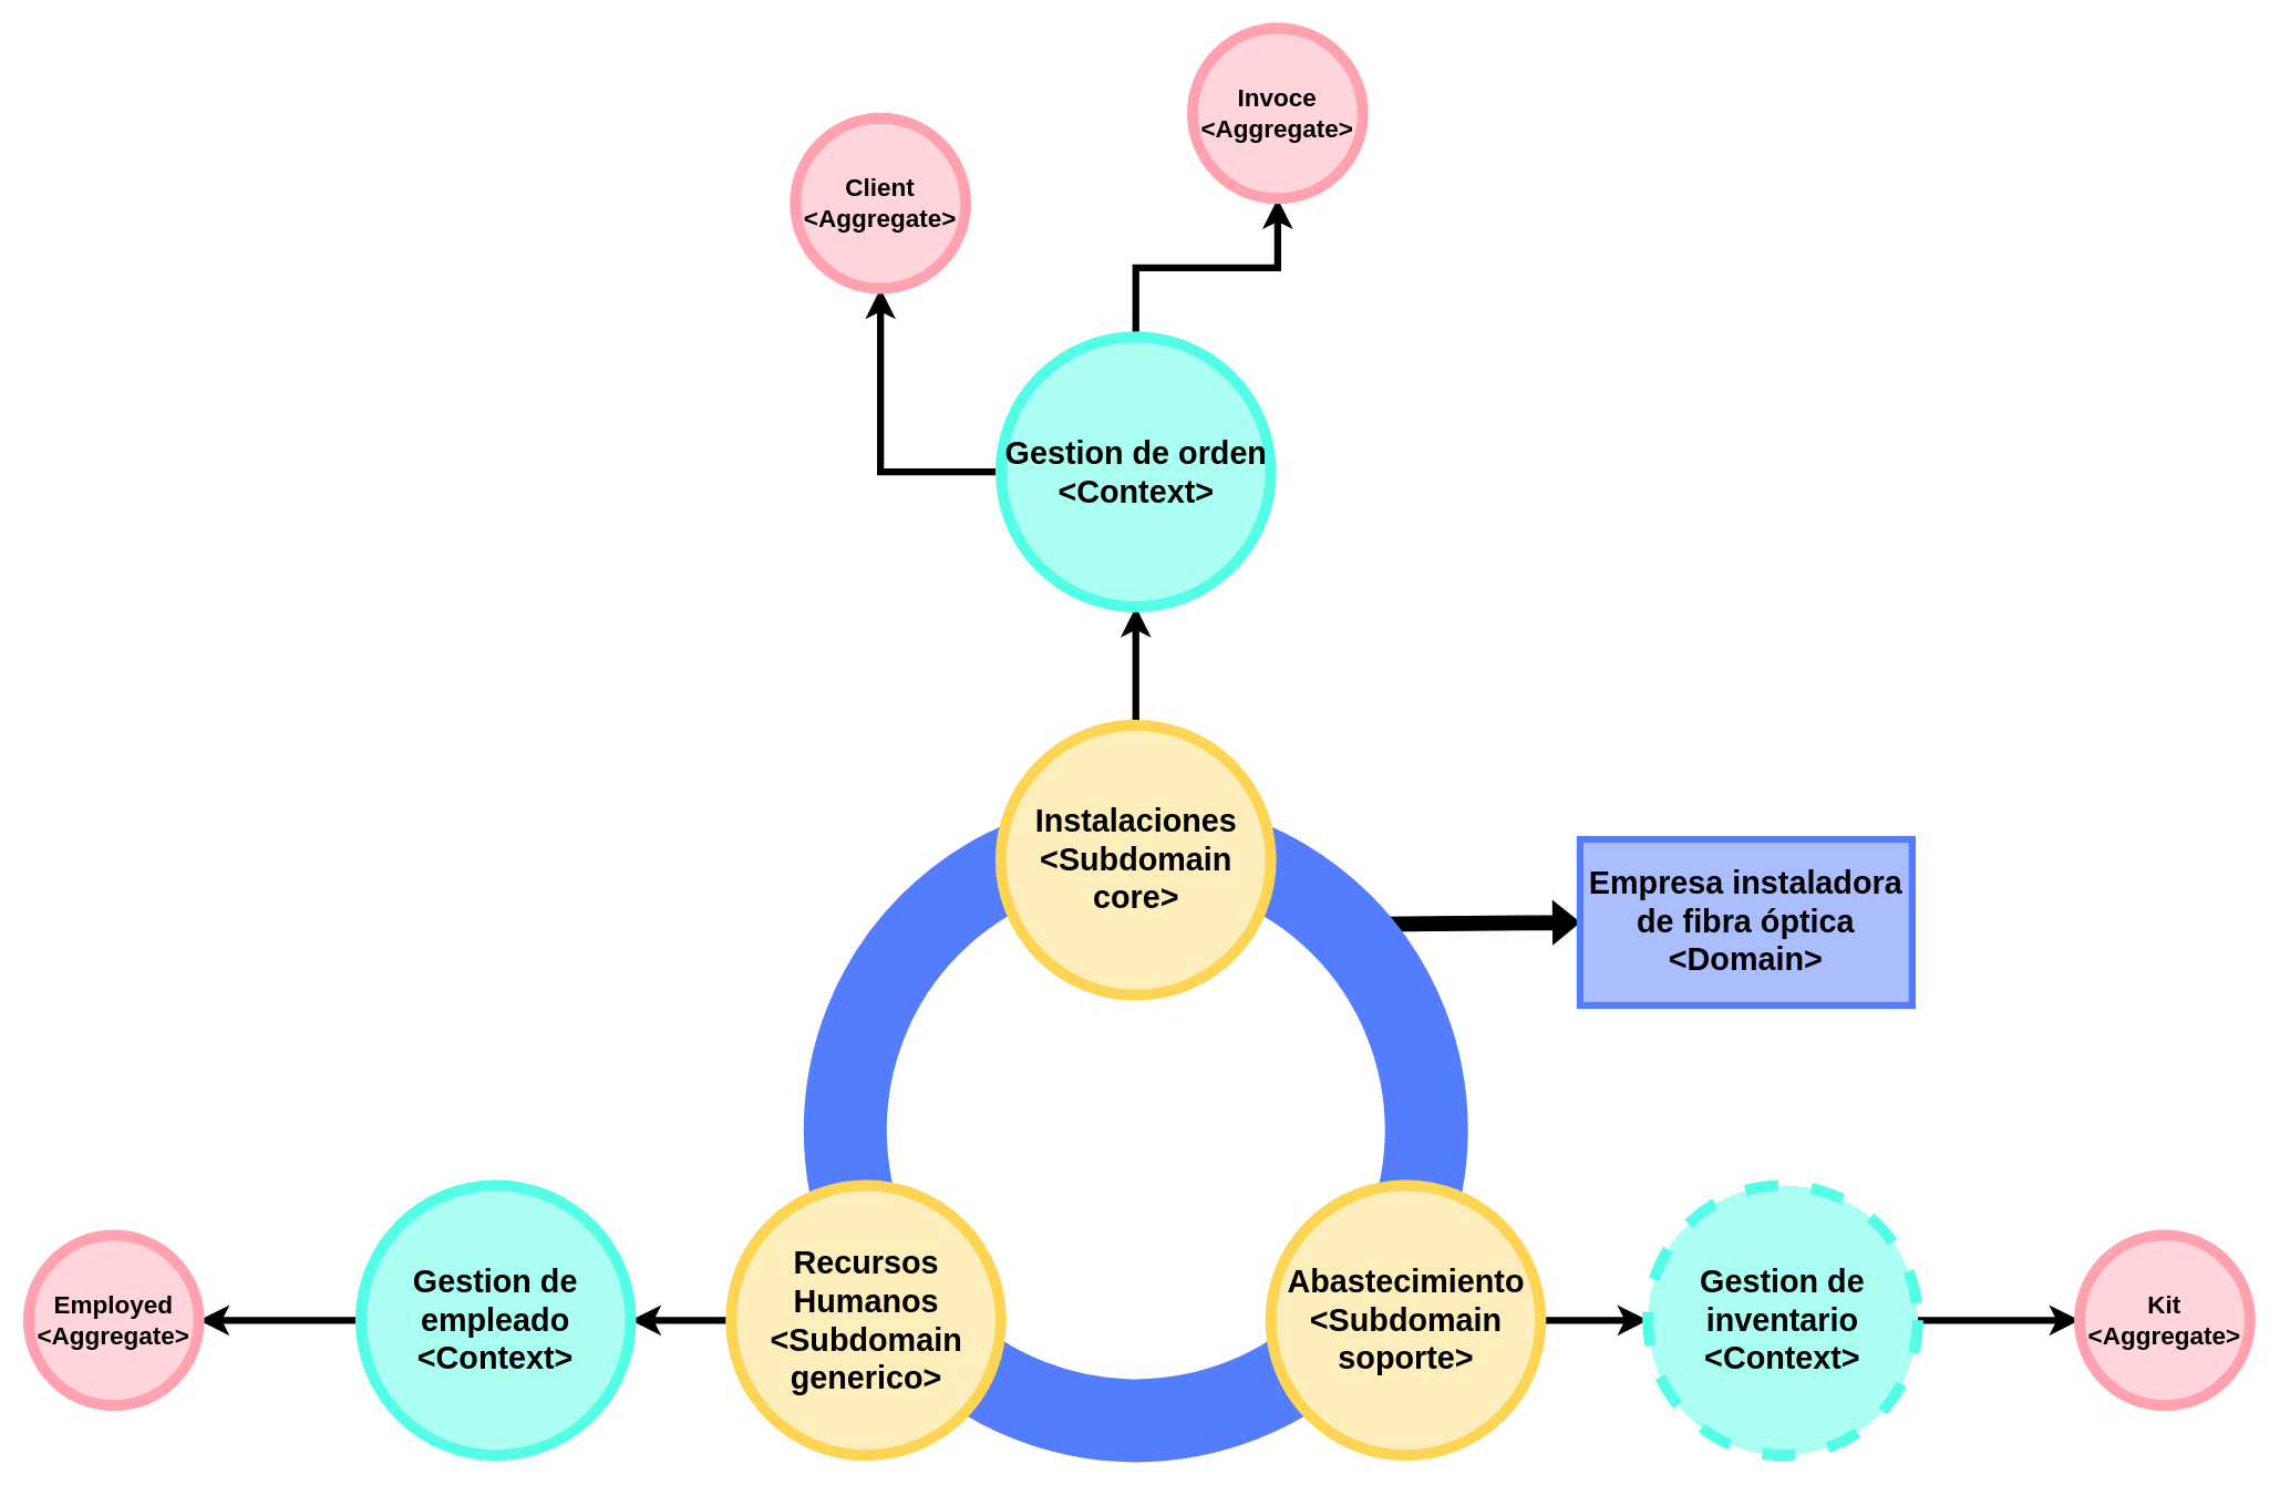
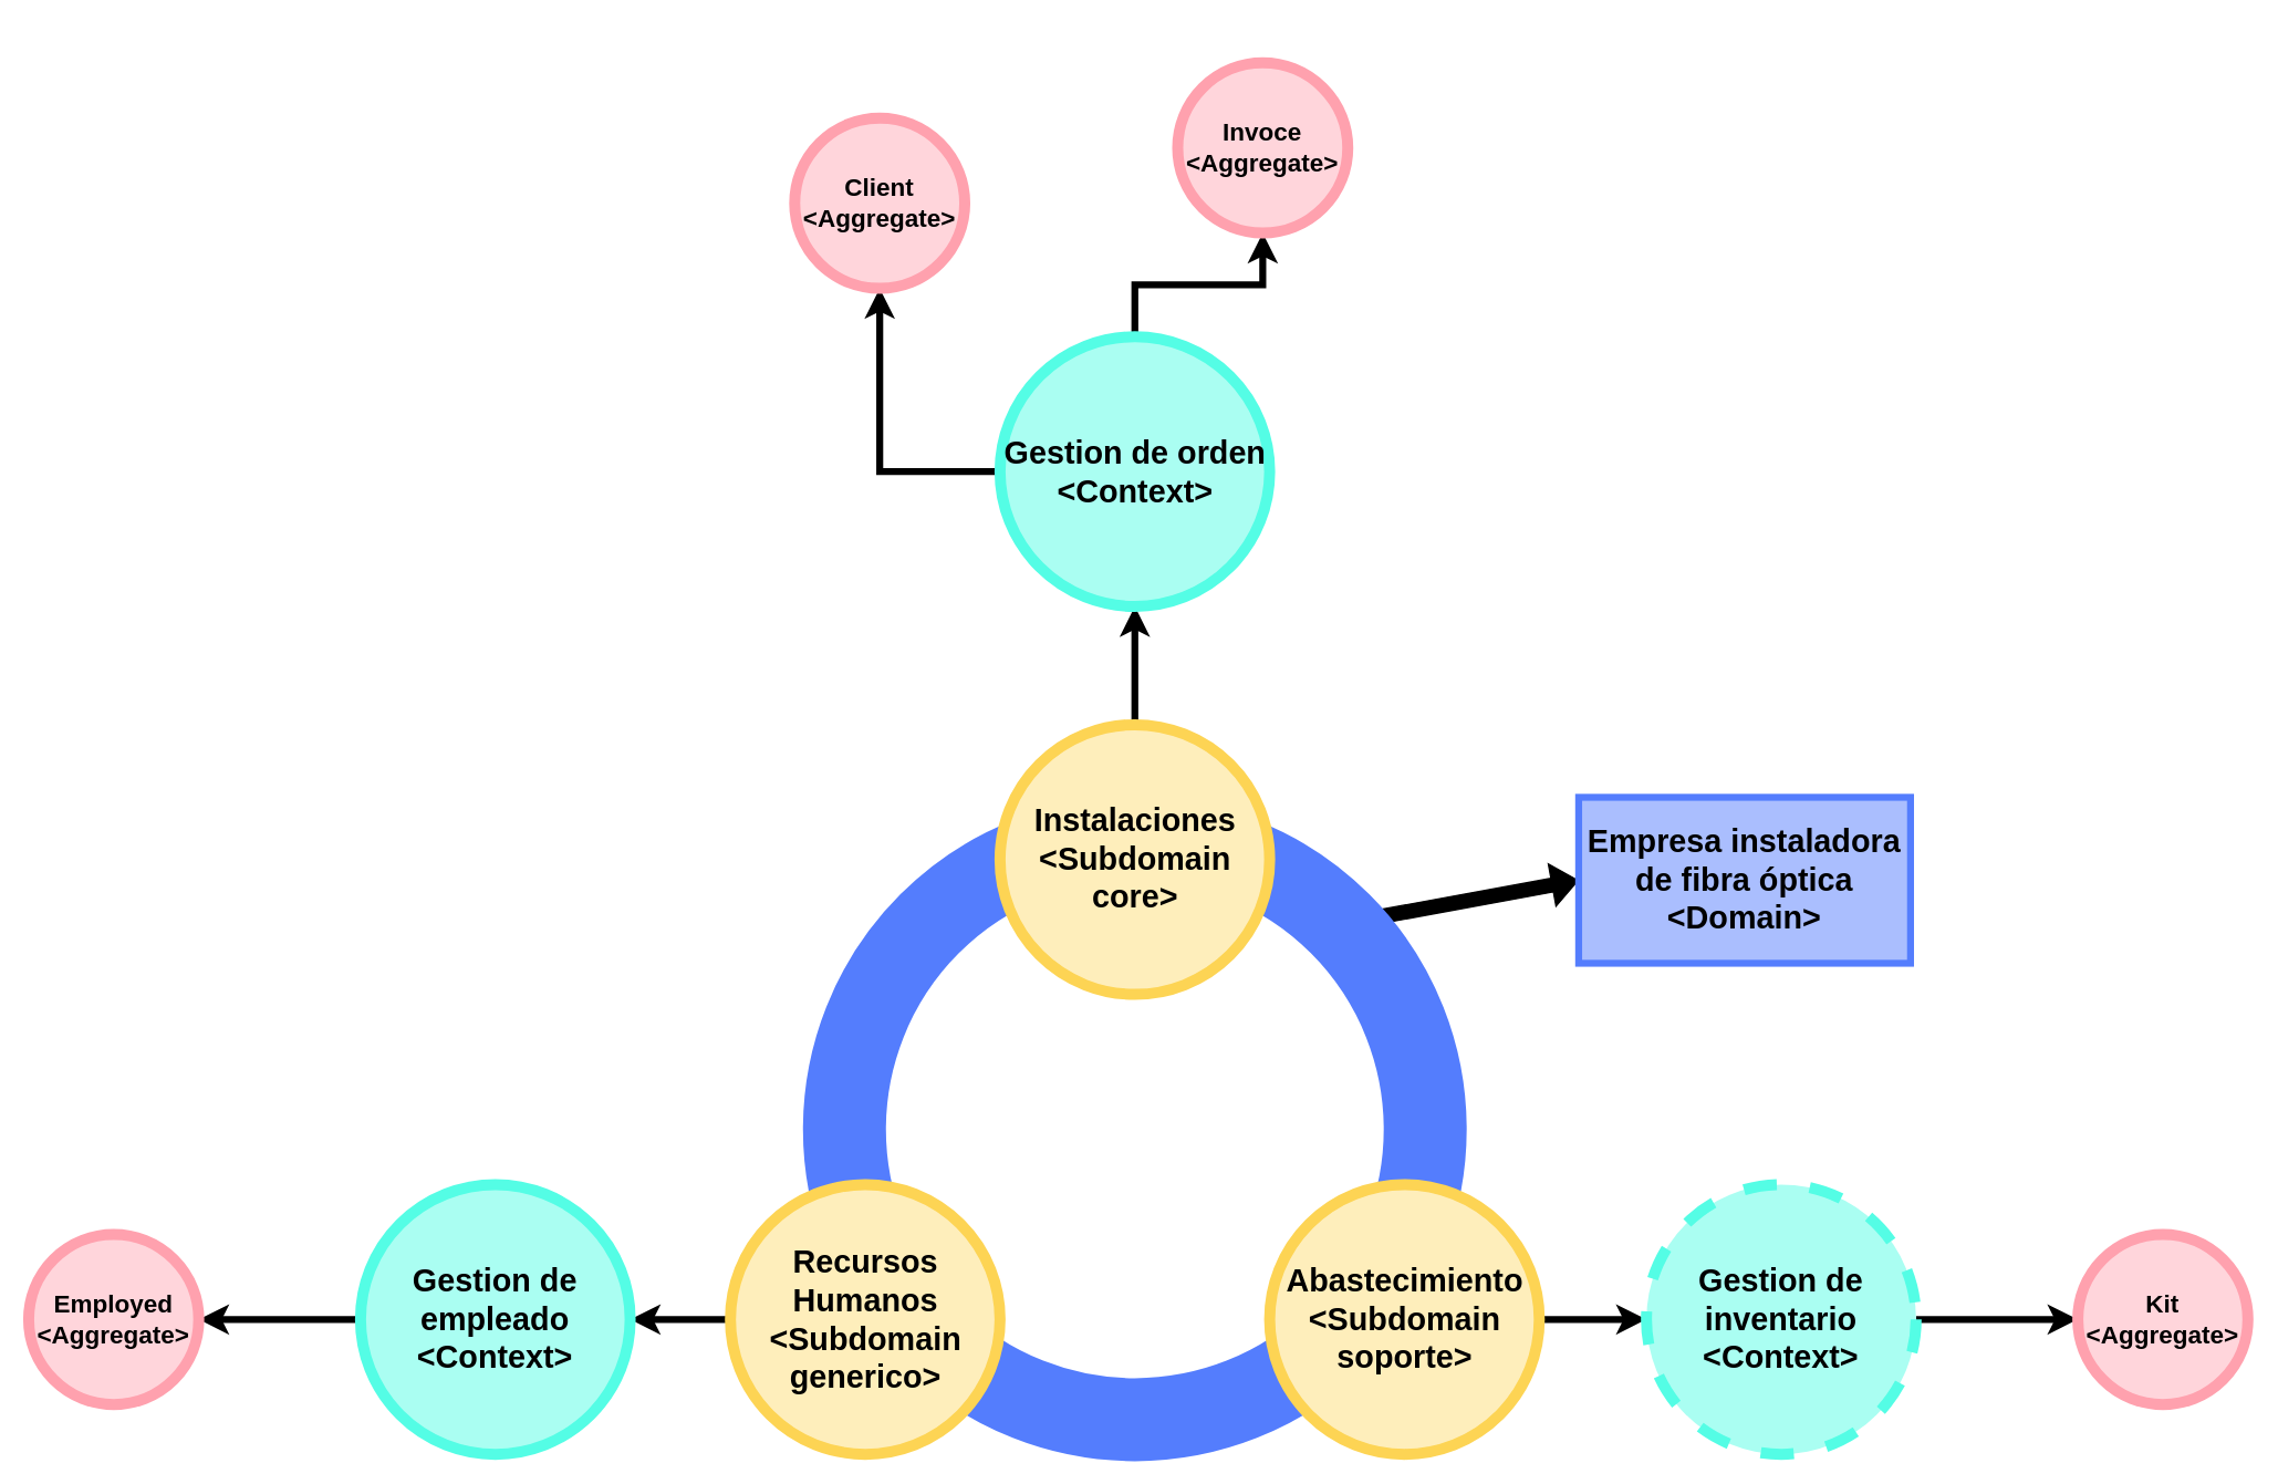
- <mxCell id="22" value="Invoce&lt;br&gt;&amp;lt;Aggregate&amp;gt;" style="ellipse;html=1;aspect=fixed;shadow=0;sketch=0;fillStyle=auto;fontFamily=Helvetica;fontSize=18;fillColor=#ffd5db;strokeColor=#Ffa1ae;strokeWidth=8;fontStyle=1;whiteSpace=wrap;fontColor=#000000;" parent="1" vertex="1"><mxGeometry x="861" y="20" width="123" height="123" as="geometry" /></mxCell>
+ <mxCell id="22" value="Invoce&lt;br&gt;&amp;lt;Aggregate&amp;gt;" style="ellipse;html=1;aspect=fixed;shadow=0;sketch=0;fillStyle=auto;fontFamily=Helvetica;fontSize=18;fillColor=#ffd5db;strokeColor=#Ffa1ae;strokeWidth=8;fontStyle=1;whiteSpace=wrap;fontColor=#000000;" parent="1" vertex="1"><mxGeometry x="851" y="45" width="123" height="123" as="geometry" /></mxCell>
- <mxCell id="4" value="&lt;p style=&quot;font-size: 23px;&quot;&gt;&lt;font style=&quot;font-size: 23px;&quot;&gt;Empresa instaladora de fibra óptica&lt;br&gt;&lt;/font&gt;&lt;font style=&quot;font-size: 23px;&quot;&gt;&amp;lt;Domain&amp;gt;&lt;/font&gt;&lt;/p&gt;" style="rounded=0;whiteSpace=wrap;html=1;fontFamily=Helvetica;fontSize=38;fillColor=#aabefe;fontColor=#000000;strokeColor=#547dfd;fontStyle=1;align=center;strokeWidth=5;" parent="1" vertex="1"><mxGeometry x="1141" y="606" width="240" height="120" as="geometry" /></mxCell>
+ <mxCell id="4" value="&lt;p style=&quot;font-size: 23px;&quot;&gt;&lt;font style=&quot;font-size: 23px;&quot;&gt;Empresa instaladora de fibra óptica&lt;br&gt;&lt;/font&gt;&lt;font style=&quot;font-size: 23px;&quot;&gt;&amp;lt;Domain&amp;gt;&lt;/font&gt;&lt;/p&gt;" style="rounded=0;whiteSpace=wrap;html=1;fontFamily=Helvetica;fontSize=38;fillColor=#aabefe;fontColor=#000000;strokeColor=#547dfd;fontStyle=1;align=center;strokeWidth=5;" parent="1" vertex="1"><mxGeometry x="1141" y="576" width="240" height="120" as="geometry" /></mxCell>
